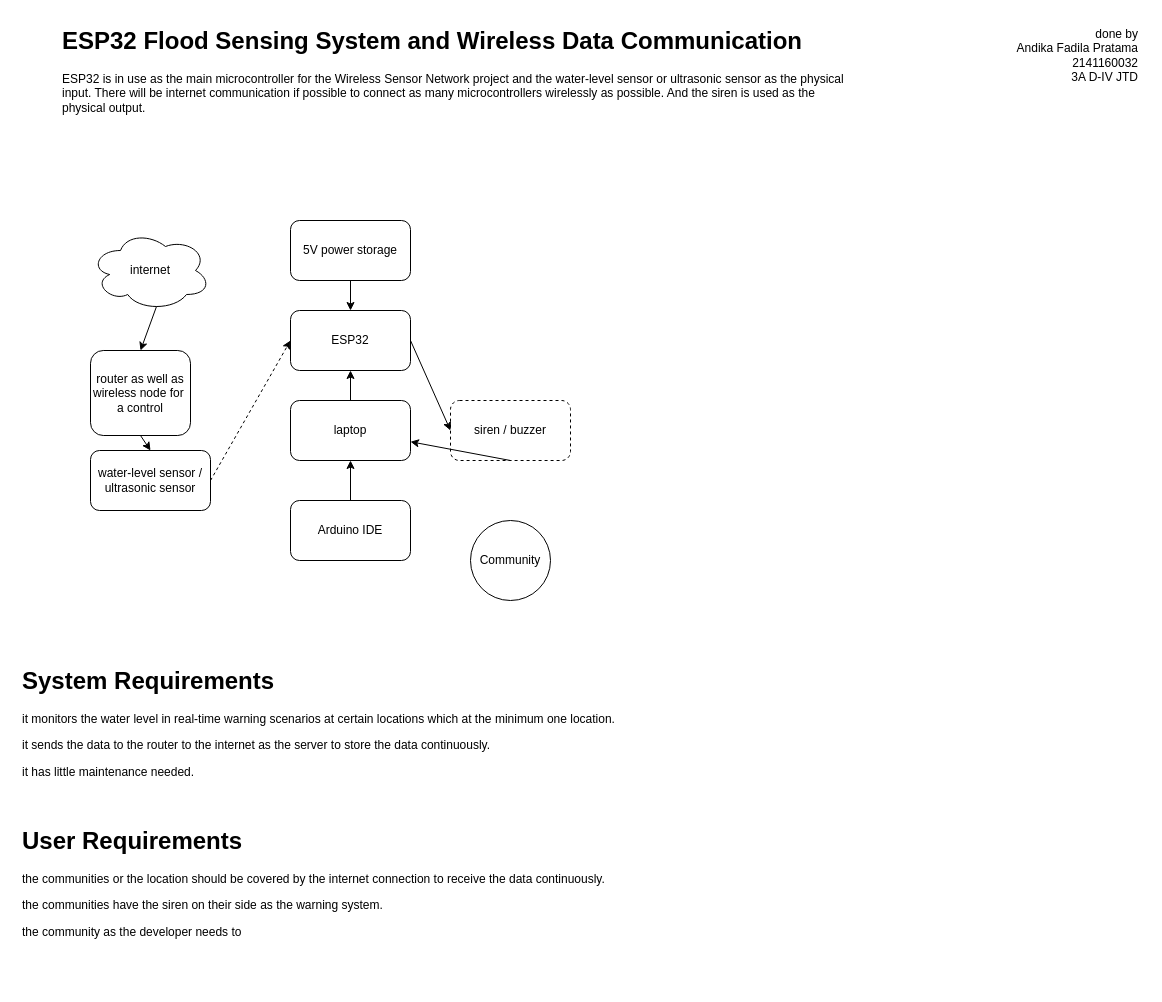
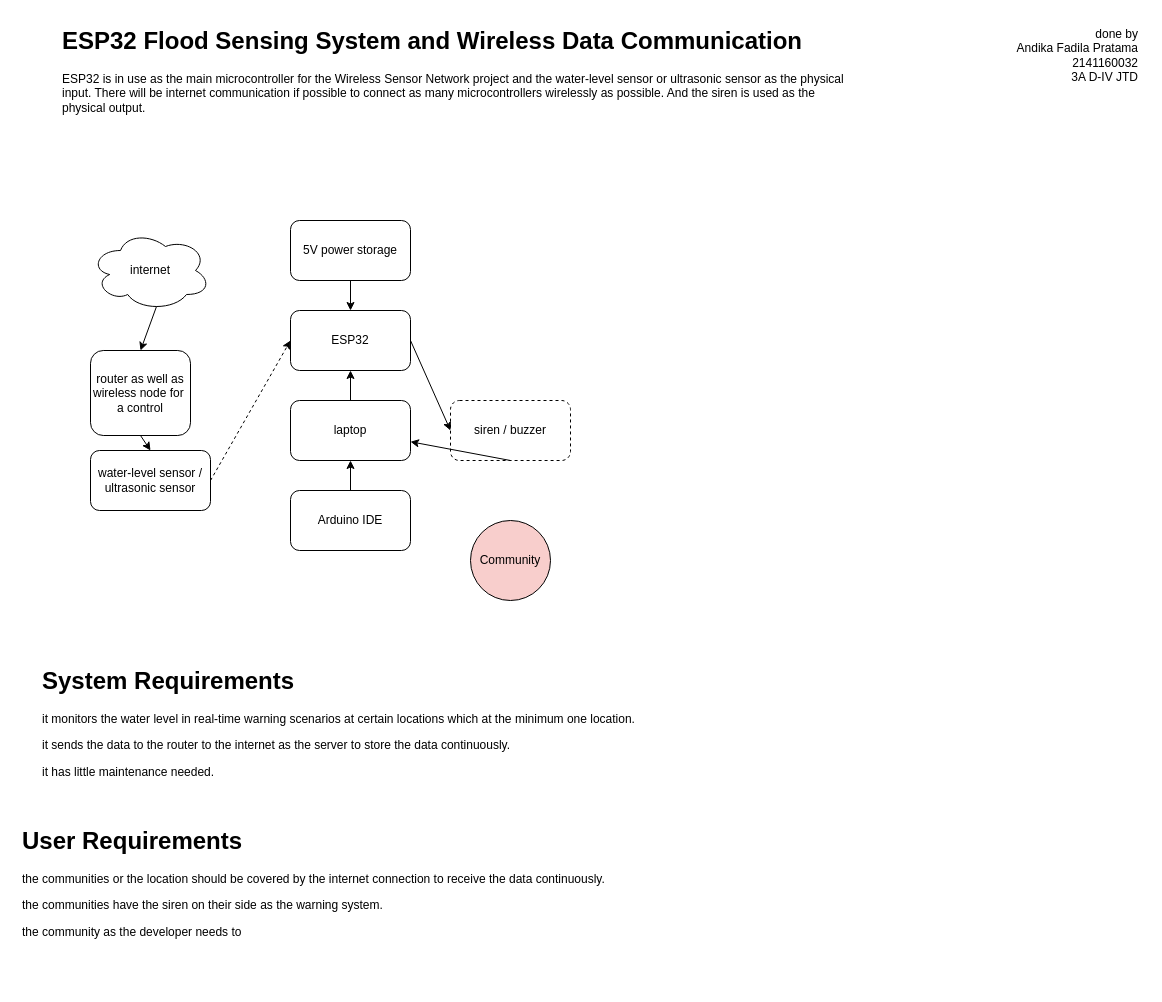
- <mxCell id="8" value="Arduino IDE" style="rounded=1;whiteSpace=wrap;html=1;" parent="1" vertex="1"><mxGeometry x="290" y="500" width="120" height="60" as="geometry" /></mxCell>
+ <mxCell id="8" value="Arduino IDE" style="rounded=1;whiteSpace=wrap;html=1;" parent="1" vertex="1"><mxGeometry x="290" y="490" width="120" height="60" as="geometry" /></mxCell>
- <mxCell id="9" value="Community" style="ellipse;whiteSpace=wrap;html=1;aspect=fixed;" parent="1" vertex="1"><mxGeometry x="470" y="520" width="80" height="80" as="geometry" /></mxCell>
+ <mxCell id="9" value="Community" style="ellipse;whiteSpace=wrap;html=1;aspect=fixed;fillColor=#f8cecc;" parent="1" vertex="1"><mxGeometry x="470" y="520" width="80" height="80" as="geometry" /></mxCell>
- <mxCell id="16" value="&lt;h1 style=&quot;margin-top: 0px;&quot;&gt;System Requirements&lt;/h1&gt;&lt;p&gt;it monitors the water level in real-time warning scenarios at certain locations which at the minimum one location.&lt;/p&gt;&lt;p&gt;it sends the data to the router to the internet as the server to store the data continuously.&lt;/p&gt;&lt;p&gt;it has little maintenance needed.&lt;/p&gt;" style="text;html=1;whiteSpace=wrap;overflow=hidden;rounded=0;" parent="1" vertex="1"><mxGeometry x="20" y="660" width="760" height="120" as="geometry" /></mxCell>
+ <mxCell id="16" value="&lt;h1 style=&quot;margin-top: 0px;&quot;&gt;System Requirements&lt;/h1&gt;&lt;p&gt;it monitors the water level in real-time warning scenarios at certain locations which at the minimum one location.&lt;/p&gt;&lt;p&gt;it sends the data to the router to the internet as the server to store the data continuously.&lt;/p&gt;&lt;p&gt;it has little maintenance needed.&lt;/p&gt;" style="text;html=1;whiteSpace=wrap;overflow=hidden;rounded=0;" parent="1" vertex="1"><mxGeometry x="40" y="660" width="760" height="120" as="geometry" /></mxCell>
